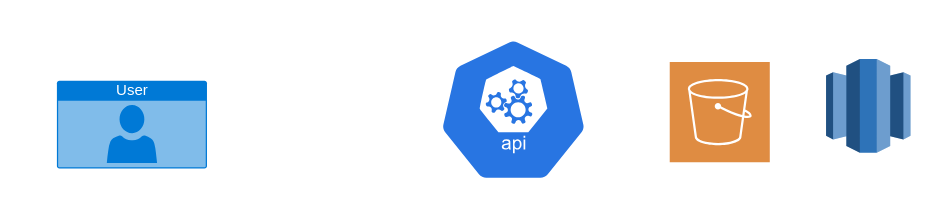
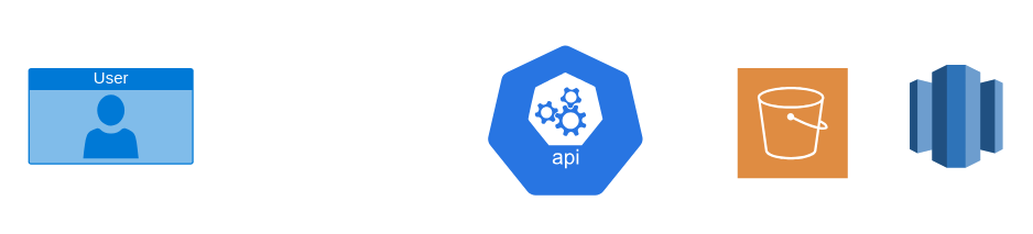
- <mxCell id="3" value="User" style="html=1;strokeColor=none;fillColor=#0079D6;labelPosition=center;verticalLabelPosition=middle;verticalAlign=top;align=center;fontSize=12;outlineConnect=0;spacingTop=-6;fontColor=#FFFFFF;shape=mxgraph.sitemap.user;" vertex="1" parent="1"><mxGeometry x="45" y="64" width="120" height="70" as="geometry" /></mxCell>
+ <mxCell id="3" value="User" style="html=1;strokeColor=none;fillColor=#0079D6;labelPosition=center;verticalLabelPosition=middle;verticalAlign=top;align=center;fontSize=12;outlineConnect=0;spacingTop=-6;fontColor=#FFFFFF;shape=mxgraph.sitemap.user;" vertex="1" parent="1"><mxGeometry x="20" y="49" width="120" height="70" as="geometry" /></mxCell>
